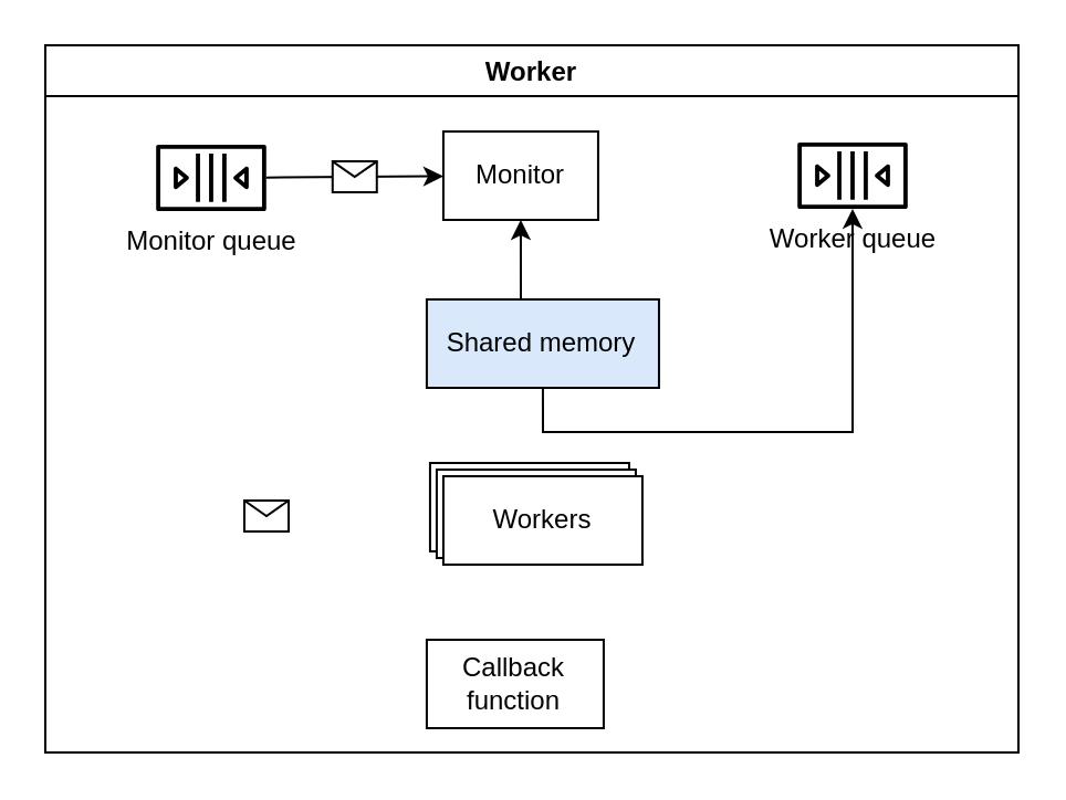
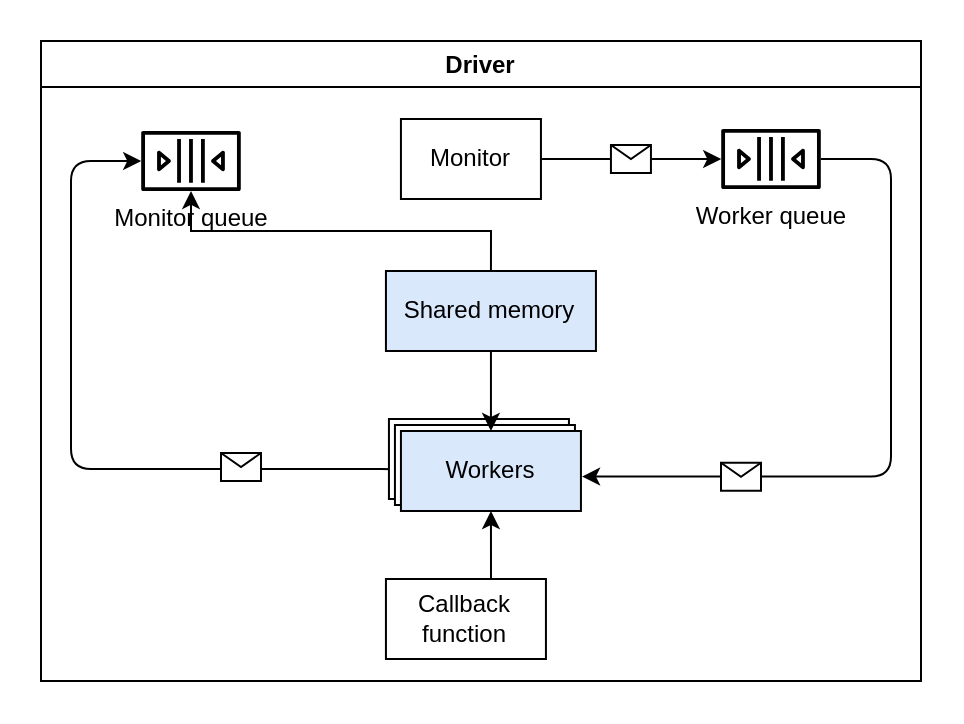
- <mxCell id="11" value="Worker" style="swimlane;" parent="1" vertex="1"><mxGeometry x="20" y="20" width="440" height="320" as="geometry"><mxRectangle x="40" y="50" width="90" height="23" as="alternateBounds" /></mxGeometry></mxCell>
+ <mxCell id="11" value="Driver" style="swimlane;" parent="1" vertex="1"><mxGeometry x="20" y="20" width="440" height="320" as="geometry"><mxRectangle x="40" y="50" width="90" height="23" as="alternateBounds" /></mxGeometry></mxCell>
+ <mxCell id="7" value="" style="endArrow=classic;html=1;exitX=1;exitY=0.5;exitDx=0;exitDy=0;" parent="1" source="19" target="4" edge="1"><mxGeometry relative="1" as="geometry"><mxPoint x="175" y="64" as="sourcePoint" /><mxPoint x="275" y="64" as="targetPoint" /></mxGeometry></mxCell>
+ <mxCell id="8" value="" style="shape=message;html=1;outlineConnect=0;" parent="7" vertex="1"><mxGeometry width="20" height="14" relative="1" as="geometry"><mxPoint x="-10" y="-7" as="offset" /></mxGeometry></mxCell>
- <mxCell id="9" value="" style="endArrow=classic;html=1;" parent="1" source="6" target="19" edge="1"><mxGeometry relative="1" as="geometry"><mxPoint x="202.44" y="-16" as="sourcePoint" /><mxPoint x="277.55" y="-16" as="targetPoint" /></mxGeometry></mxCell>
- <mxCell id="10" value="" style="shape=message;html=1;outlineConnect=0;" parent="9" vertex="1"><mxGeometry width="20" height="14" relative="1" as="geometry"><mxPoint x="-10" y="-7" as="offset" /></mxGeometry></mxCell>
- <mxCell id="20" style="edgeStyle=orthogonalEdgeStyle;rounded=0;orthogonalLoop=1;jettySize=auto;html=1;exitX=0.5;exitY=0;exitDx=0;exitDy=0;entryX=0.5;entryY=1;entryDx=0;entryDy=0;" parent="11" source="18" target="19" edge="1"><mxGeometry relative="1" as="geometry" /></mxCell>
+ <mxCell id="20" style="edgeStyle=orthogonalEdgeStyle;rounded=0;orthogonalLoop=1;jettySize=auto;html=1;exitX=0.5;exitY=0;exitDx=0;exitDy=0;" parent="11" source="18" target="6" edge="1"><mxGeometry relative="1" as="geometry" /></mxCell>
+ <mxCell id="22" value="" style="endArrow=classic;html=1;edgeStyle=orthogonalEdgeStyle;entryX=1.006;entryY=0.569;entryDx=0;entryDy=0;entryPerimeter=0;" parent="1" source="4" target="14" edge="1"><mxGeometry relative="1" as="geometry"><mxPoint x="409.87" y="145" as="sourcePoint" /><mxPoint x="370.08" y="155" as="targetPoint" /><Array as="points"><mxPoint x="445" y="79" /><mxPoint x="445" y="238" /></Array></mxGeometry></mxCell>
+ <mxCell id="23" value="" style="shape=message;html=1;outlineConnect=0;" parent="22" vertex="1"><mxGeometry width="20" height="14" relative="1" as="geometry"><mxPoint x="-85" y="13" as="offset" /></mxGeometry></mxCell>
+ <mxCell id="2" value="" style="endArrow=classic;html=1;edgeStyle=orthogonalEdgeStyle;exitX=0;exitY=0.5;exitDx=0;exitDy=0;" parent="1" source="14" target="6" edge="1"><mxGeometry relative="1" as="geometry"><mxPoint x="45.526" y="136.737" as="sourcePoint" /><mxPoint x="70.07" y="145.966" as="targetPoint" /><Array as="points"><mxPoint x="200" y="234" /><mxPoint x="35" y="234" /><mxPoint x="35" y="80" /></Array></mxGeometry></mxCell>
- <mxCell id="17" style="edgeStyle=orthogonalEdgeStyle;rounded=0;orthogonalLoop=1;jettySize=auto;html=1;exitX=0.5;exitY=1;exitDx=0;exitDy=0;" parent="11" source="18" target="4" edge="1"><mxGeometry relative="1" as="geometry" /></mxCell>
+ <mxCell id="17" style="edgeStyle=orthogonalEdgeStyle;rounded=0;orthogonalLoop=1;jettySize=auto;html=1;exitX=0.5;exitY=1;exitDx=0;exitDy=0;entryX=0.5;entryY=0;entryDx=0;entryDy=0;" parent="11" source="18" target="14" edge="1"><mxGeometry relative="1" as="geometry" /></mxCell>
- <mxCell id="14" value="Workers" style="rounded=0;whiteSpace=wrap;html=1;" parent="11" vertex="1"><mxGeometry x="179.97" y="195" width="90" height="40" as="geometry" /></mxCell>
+ <mxCell id="14" value="Workers" style="rounded=0;whiteSpace=wrap;html=1;fillColor=#dae8fc;" parent="11" vertex="1"><mxGeometry x="179.97" y="195" width="90" height="40" as="geometry" /></mxCell>
+ <mxCell id="15" style="edgeStyle=orthogonalEdgeStyle;rounded=0;orthogonalLoop=1;jettySize=auto;html=1;exitX=0.5;exitY=0;exitDx=0;exitDy=0;entryX=0.5;entryY=1;entryDx=0;entryDy=0;fontStyle=0" parent="11" source="16" target="14" edge="1"><mxGeometry relative="1" as="geometry" /></mxCell>
